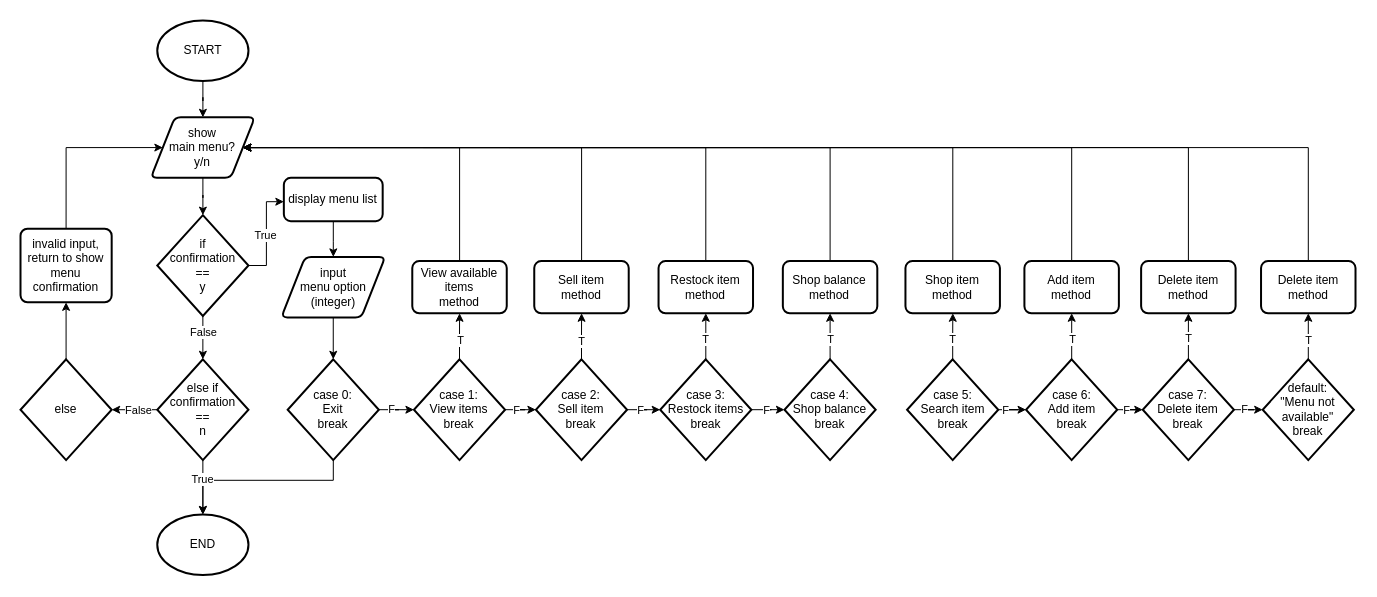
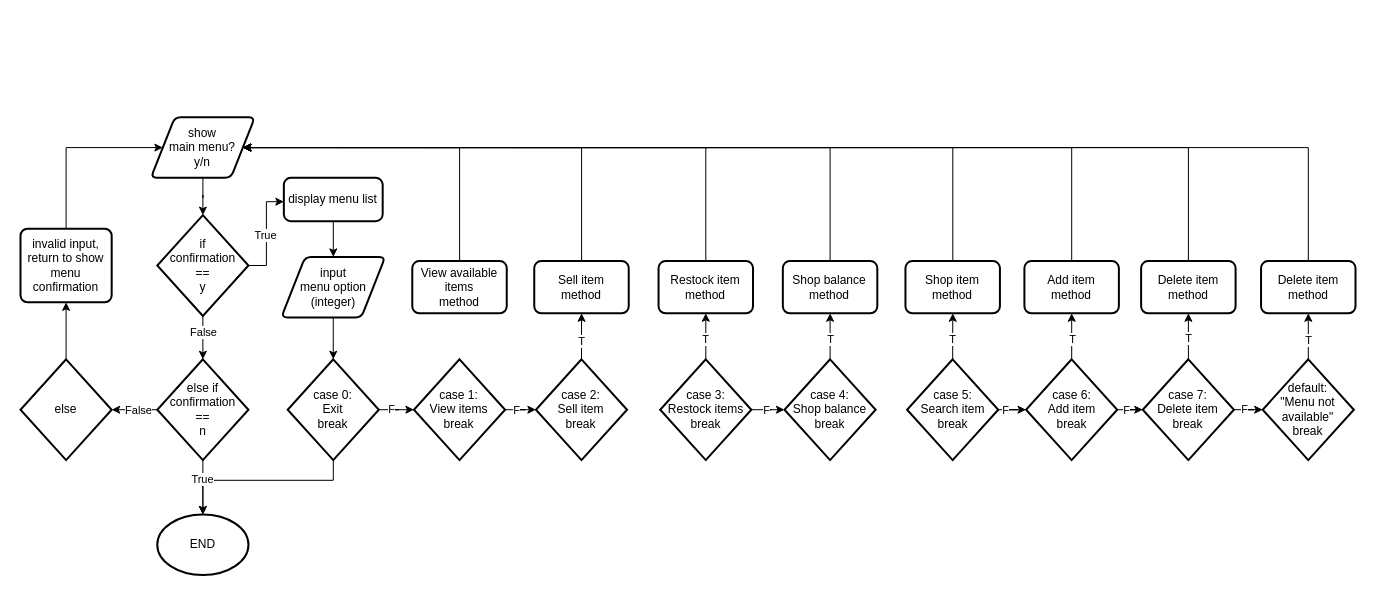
- <mxCell id="3" value="START" style="strokeWidth=2;html=1;shape=mxgraph.flowchart.start_1;whiteSpace=wrap;container=0;movable=1;resizable=1;rotatable=1;deletable=1;editable=1;locked=0;connectable=1;" parent="2" vertex="1"><mxGeometry x="136.776" width="91.184" height="60.493" as="geometry" /></mxCell>
- <mxCell id="5" value="" style="edgeStyle=orthogonalEdgeStyle;rounded=0;orthogonalLoop=1;jettySize=auto;html=1;movable=1;resizable=1;rotatable=1;deletable=1;editable=1;locked=0;connectable=1;" parent="2" source="3" target="4" edge="1"><mxGeometry relative="1" as="geometry" /></mxCell>
- <mxCell id="49" value="" style="edgeStyle=orthogonalEdgeStyle;rounded=0;orthogonalLoop=1;jettySize=auto;html=1;align=center;fontStyle=0;movable=1;resizable=1;rotatable=1;deletable=1;editable=1;locked=0;connectable=1;" parent="2" source="26" target="48" edge="1"><mxGeometry relative="1" as="geometry" /></mxCell>
- <mxCell id="50" value="T" style="edgeLabel;html=1;align=center;verticalAlign=middle;resizable=1;points=[];container=0;fontStyle=0;movable=1;rotatable=1;deletable=1;editable=1;locked=0;connectable=1;" parent="49" vertex="1" connectable="0"><mxGeometry x="-0.196" relative="1" as="geometry"><mxPoint as="offset" /></mxGeometry></mxCell>
- <mxCell id="32" value="" style="edgeStyle=orthogonalEdgeStyle;rounded=0;orthogonalLoop=1;jettySize=auto;html=1;align=center;fontStyle=0;movable=1;resizable=1;rotatable=1;deletable=1;editable=1;locked=0;connectable=1;" parent="2" source="27" target="28" edge="1"><mxGeometry relative="1" as="geometry" /></mxCell>
- <mxCell id="33" value="F" style="edgeLabel;html=1;align=center;verticalAlign=middle;resizable=1;points=[];container=0;fontStyle=0;movable=1;rotatable=1;deletable=1;editable=1;locked=0;connectable=1;" parent="32" vertex="1" connectable="0"><mxGeometry x="0.19" y="1" relative="1" as="geometry"><mxPoint x="-1" y="1" as="offset" /></mxGeometry></mxCell>
